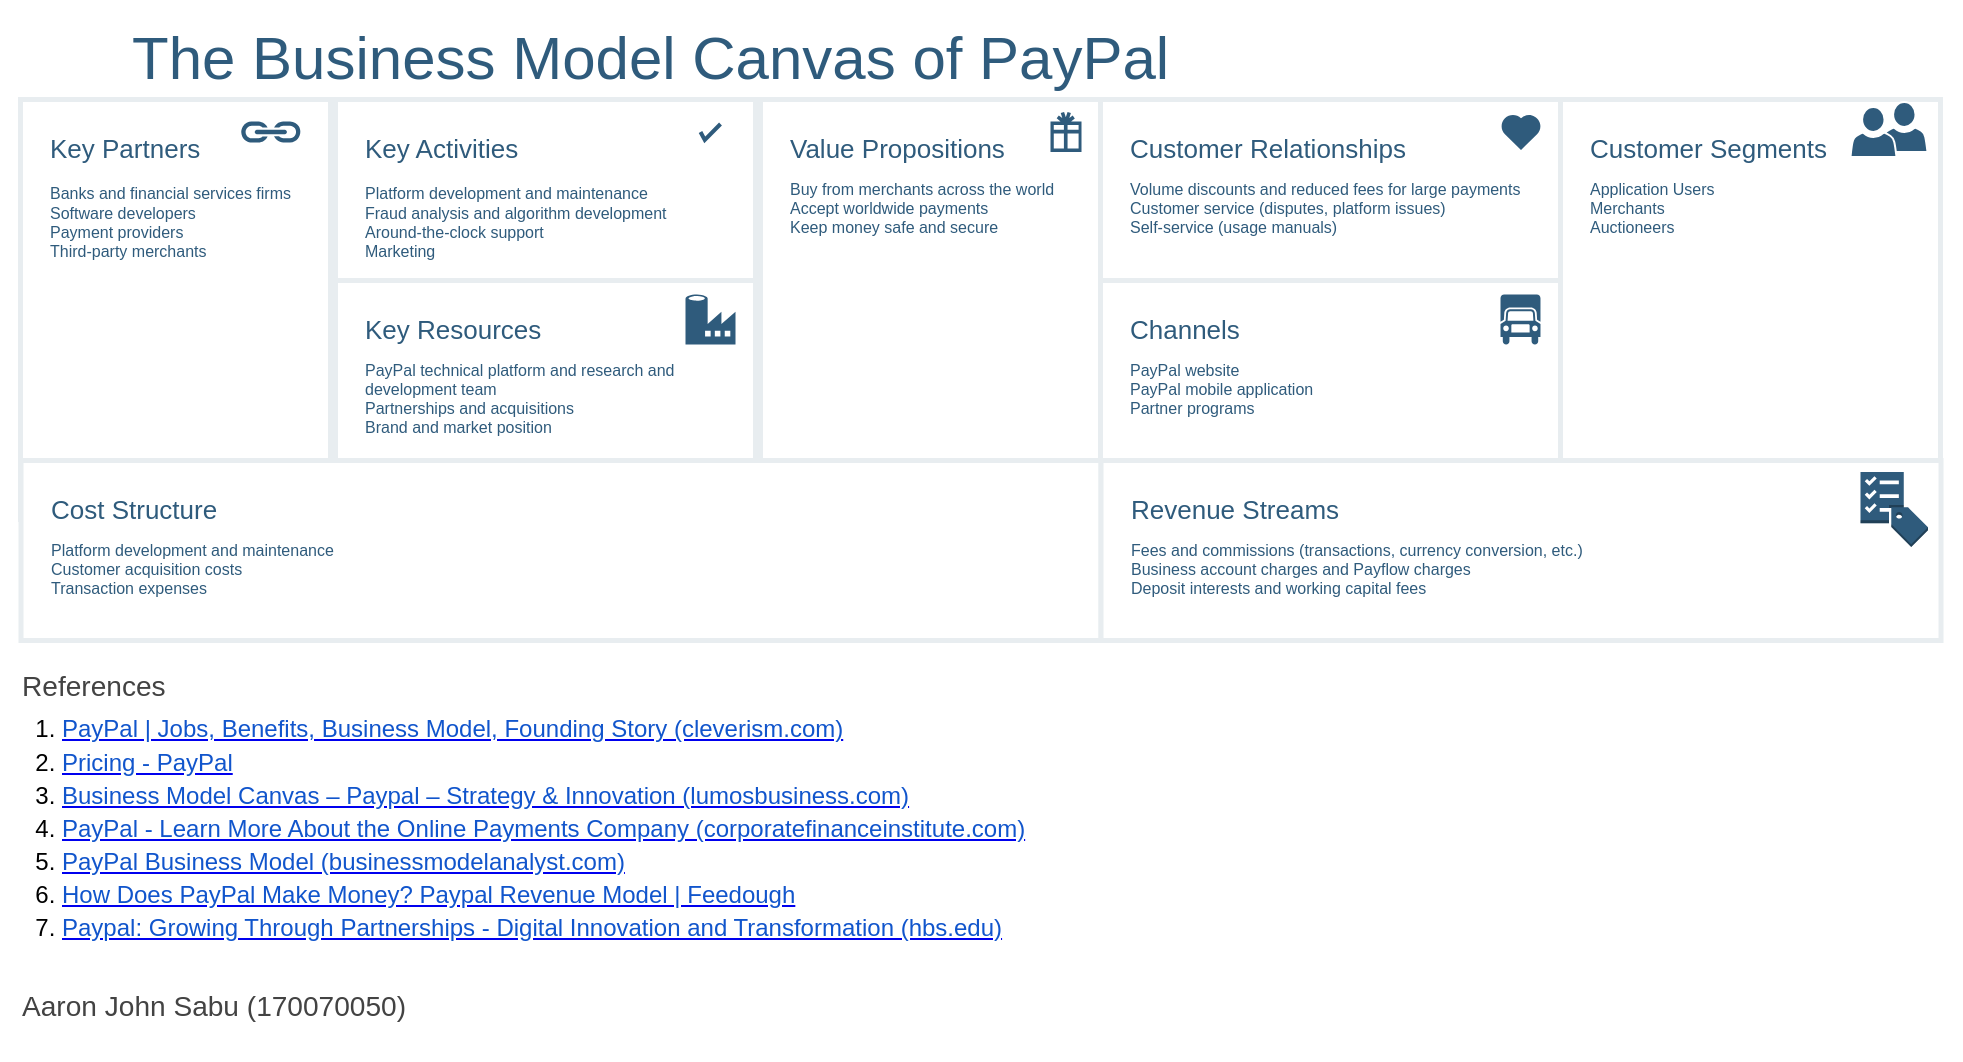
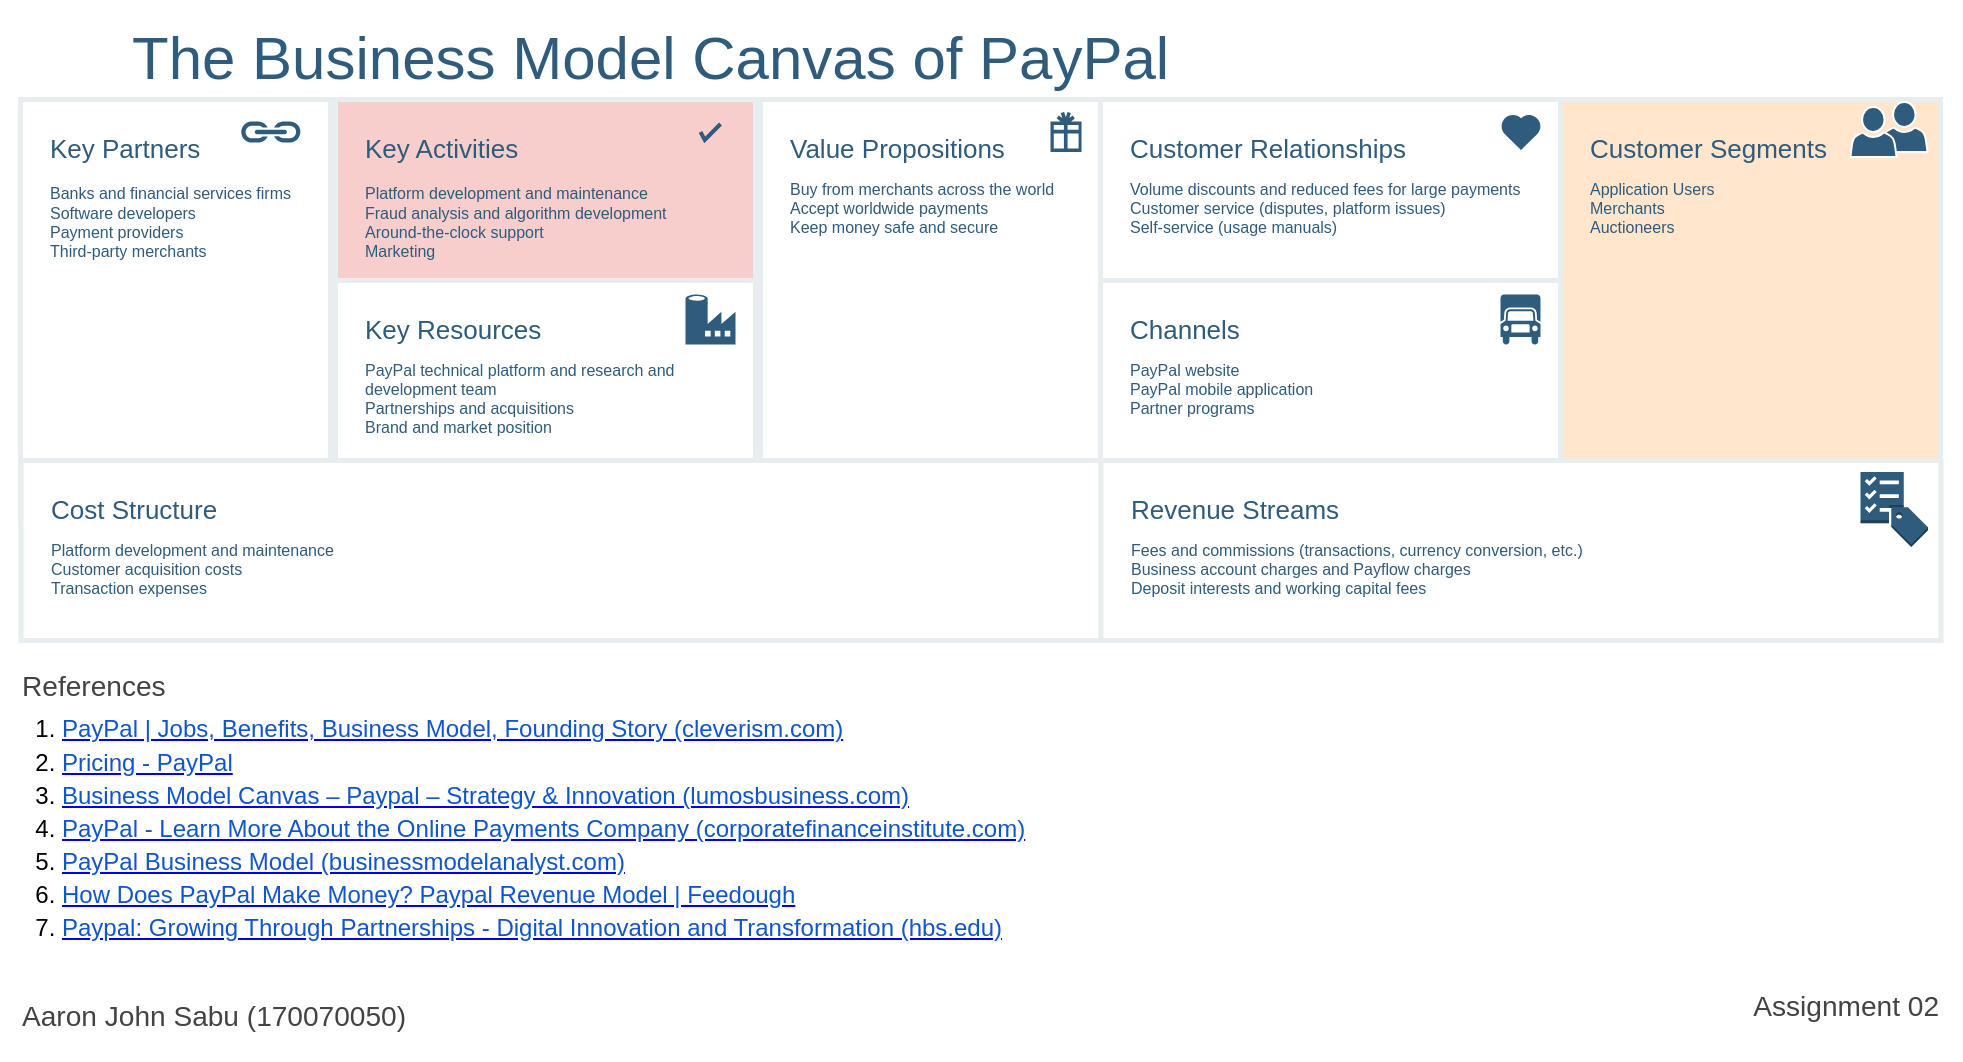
- <mxCell id="4" value="&lt;font&gt;&lt;font style=&quot;font-size: 26px&quot;&gt;Key Activities&lt;/font&gt;&lt;br style=&quot;font-size: 12px&quot;&gt;&lt;/font&gt;&lt;font style=&quot;font-size: 16px&quot;&gt;&lt;br style=&quot;font-size: 12px&quot;&gt;&lt;div&gt;&lt;div&gt;&lt;span&gt;Platform development and maintenance&lt;/span&gt;&lt;br&gt;&lt;/div&gt;&lt;div&gt;Fraud analysis and algorithm development&lt;/div&gt;&lt;div&gt;Around-the-clock support&lt;/div&gt;&lt;div&gt;Marketing&lt;/div&gt;&lt;div&gt;&lt;br&gt;&lt;/div&gt;&lt;/div&gt;&lt;/font&gt;&lt;div&gt;&lt;br&gt;&lt;/div&gt;" style="rounded=0;whiteSpace=wrap;html=1;shadow=0;labelBackgroundColor=none;strokeColor=#e8edf0;strokeWidth=5;fillColor=#ffffff;fontSize=12;fontColor=#2F5B7C;align=left;verticalAlign=top;spacing=30;" parent="1" vertex="1"><mxGeometry x="335" y="99" width="420" height="181" as="geometry" /></mxCell>
+ <mxCell id="4" value="&lt;font&gt;&lt;font style=&quot;font-size: 26px&quot;&gt;Key Activities&lt;/font&gt;&lt;br style=&quot;font-size: 12px&quot;&gt;&lt;/font&gt;&lt;font style=&quot;font-size: 16px&quot;&gt;&lt;br style=&quot;font-size: 12px&quot;&gt;&lt;div&gt;&lt;div&gt;&lt;span&gt;Platform development and maintenance&lt;/span&gt;&lt;br&gt;&lt;/div&gt;&lt;div&gt;Fraud analysis and algorithm development&lt;/div&gt;&lt;div&gt;Around-the-clock support&lt;/div&gt;&lt;div&gt;Marketing&lt;/div&gt;&lt;div&gt;&lt;br&gt;&lt;/div&gt;&lt;/div&gt;&lt;/font&gt;&lt;div&gt;&lt;br&gt;&lt;/div&gt;" style="rounded=0;whiteSpace=wrap;html=1;shadow=0;labelBackgroundColor=none;strokeColor=#e8edf0;strokeWidth=5;fillColor=#f8cecc;fontSize=12;fontColor=#2F5B7C;align=left;verticalAlign=top;spacing=30;" parent="1" vertex="1"><mxGeometry x="335" y="99" width="420" height="181" as="geometry" /></mxCell>
- <mxCell id="7" value="&lt;div&gt;&lt;font style=&quot;font-size: 26px&quot;&gt;Customer Segments&lt;/font&gt;&lt;/div&gt;&lt;div&gt;&lt;br&gt;&lt;/div&gt;&lt;div style=&quot;font-size: 16px&quot;&gt;&lt;font style=&quot;font-size: 16px&quot;&gt;&lt;span&gt;Application Users&lt;/span&gt;&lt;br&gt;&lt;/font&gt;&lt;/div&gt;&lt;div style=&quot;font-size: 16px&quot;&gt;&lt;font style=&quot;font-size: 16px&quot;&gt;Merchants&lt;/font&gt;&lt;/div&gt;&lt;div style=&quot;font-size: 16px&quot;&gt;&lt;font style=&quot;font-size: 16px&quot;&gt;Auctioneers&lt;/font&gt;&lt;/div&gt;" style="rounded=0;whiteSpace=wrap;html=1;shadow=0;labelBackgroundColor=none;strokeColor=#e8edf0;strokeWidth=5;fillColor=#ffffff;fontSize=12;fontColor=#2F5B7C;align=left;verticalAlign=top;spacing=30;" parent="1" vertex="1"><mxGeometry x="1560" y="99" width="380" height="361" as="geometry" /></mxCell>
+ <mxCell id="7" value="&lt;div&gt;&lt;font style=&quot;font-size: 26px&quot;&gt;Customer Segments&lt;/font&gt;&lt;/div&gt;&lt;div&gt;&lt;br&gt;&lt;/div&gt;&lt;div style=&quot;font-size: 16px&quot;&gt;&lt;font style=&quot;font-size: 16px&quot;&gt;&lt;span&gt;Application Users&lt;/span&gt;&lt;br&gt;&lt;/font&gt;&lt;/div&gt;&lt;div style=&quot;font-size: 16px&quot;&gt;&lt;font style=&quot;font-size: 16px&quot;&gt;Merchants&lt;/font&gt;&lt;/div&gt;&lt;div style=&quot;font-size: 16px&quot;&gt;&lt;font style=&quot;font-size: 16px&quot;&gt;Auctioneers&lt;/font&gt;&lt;/div&gt;" style="rounded=0;whiteSpace=wrap;html=1;shadow=0;labelBackgroundColor=none;strokeColor=#e8edf0;strokeWidth=5;fillColor=#ffe6cc;fontSize=12;fontColor=#2F5B7C;align=left;verticalAlign=top;spacing=30;" parent="1" vertex="1"><mxGeometry x="1560" y="99" width="380" height="361" as="geometry" /></mxCell>
- <mxCell id="24" value="&lt;span id=&quot;docs-internal-guid-5f063b02-7fff-270f-9e51-bab2ab51ddf7&quot;&gt;&lt;font style=&quot;font-size: 24px&quot;&gt;&lt;h3 dir=&quot;ltr&quot; style=&quot;line-height: 1.38 ; margin-top: 16pt ; margin-bottom: 4pt&quot;&gt;&lt;span style=&quot;font-family: &amp;quot;arial&amp;quot; ; color: rgb(67 , 67 , 67) ; background-color: transparent ; font-weight: 400 ; vertical-align: baseline&quot;&gt;Aaron John Sabu (170070050)&lt;/span&gt;&lt;/h3&gt;&lt;/font&gt;&lt;/span&gt;" style="text;whiteSpace=wrap;html=1;fontSize=17;align=left;" vertex="1" parent="1"><mxGeometry x="20" y="960" width="550" height="80" as="geometry" /></mxCell>
+ <mxCell id="24" value="&lt;span id=&quot;docs-internal-guid-5f063b02-7fff-270f-9e51-bab2ab51ddf7&quot;&gt;&lt;font style=&quot;font-size: 24px&quot;&gt;&lt;h3 dir=&quot;ltr&quot; style=&quot;line-height: 1.38 ; margin-top: 16pt ; margin-bottom: 4pt&quot;&gt;&lt;span style=&quot;font-family: &amp;quot;arial&amp;quot; ; color: rgb(67 , 67 , 67) ; background-color: transparent ; font-weight: 400 ; vertical-align: baseline&quot;&gt;Aaron John Sabu (170070050)&lt;/span&gt;&lt;/h3&gt;&lt;/font&gt;&lt;/span&gt;" style="text;whiteSpace=wrap;html=1;fontSize=17;align=left;" vertex="1" parent="1"><mxGeometry x="20" y="970" width="550" height="80" as="geometry" /></mxCell>
+ <mxCell id="25" value="&lt;span id=&quot;docs-internal-guid-5f063b02-7fff-270f-9e51-bab2ab51ddf7&quot;&gt;&lt;font style=&quot;font-size: 24px&quot;&gt;&lt;h3 dir=&quot;ltr&quot; style=&quot;line-height: 1.38 ; margin-top: 16pt ; margin-bottom: 4pt&quot;&gt;&lt;span style=&quot;font-family: &amp;quot;arial&amp;quot; ; color: rgb(67 , 67 , 67) ; background-color: transparent ; font-weight: 400 ; vertical-align: baseline&quot;&gt;Assignment 02&lt;/span&gt;&lt;/h3&gt;&lt;/font&gt;&lt;/span&gt;" style="text;whiteSpace=wrap;html=1;fontSize=17;align=right;" vertex="1" parent="1"><mxGeometry x="1570" y="960" width="370.5" height="80" as="geometry" /></mxCell>
